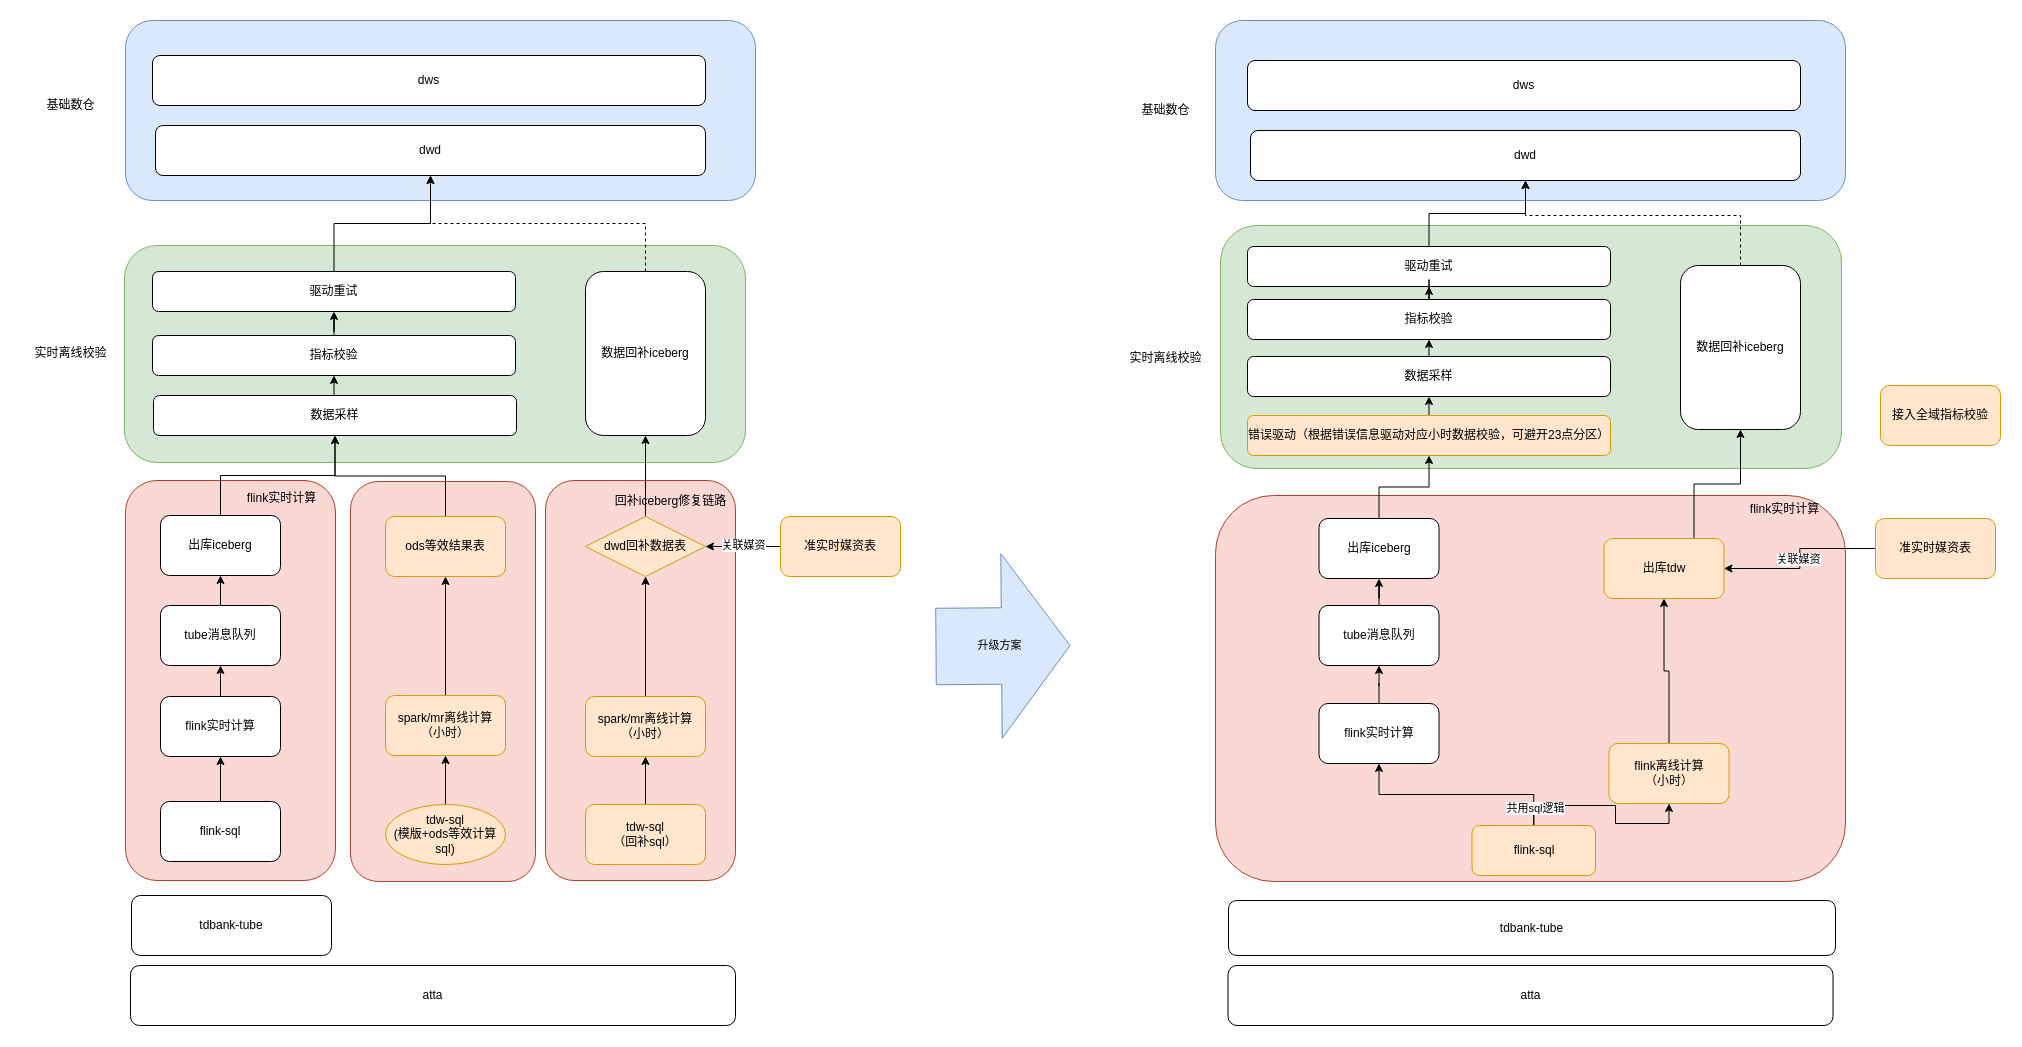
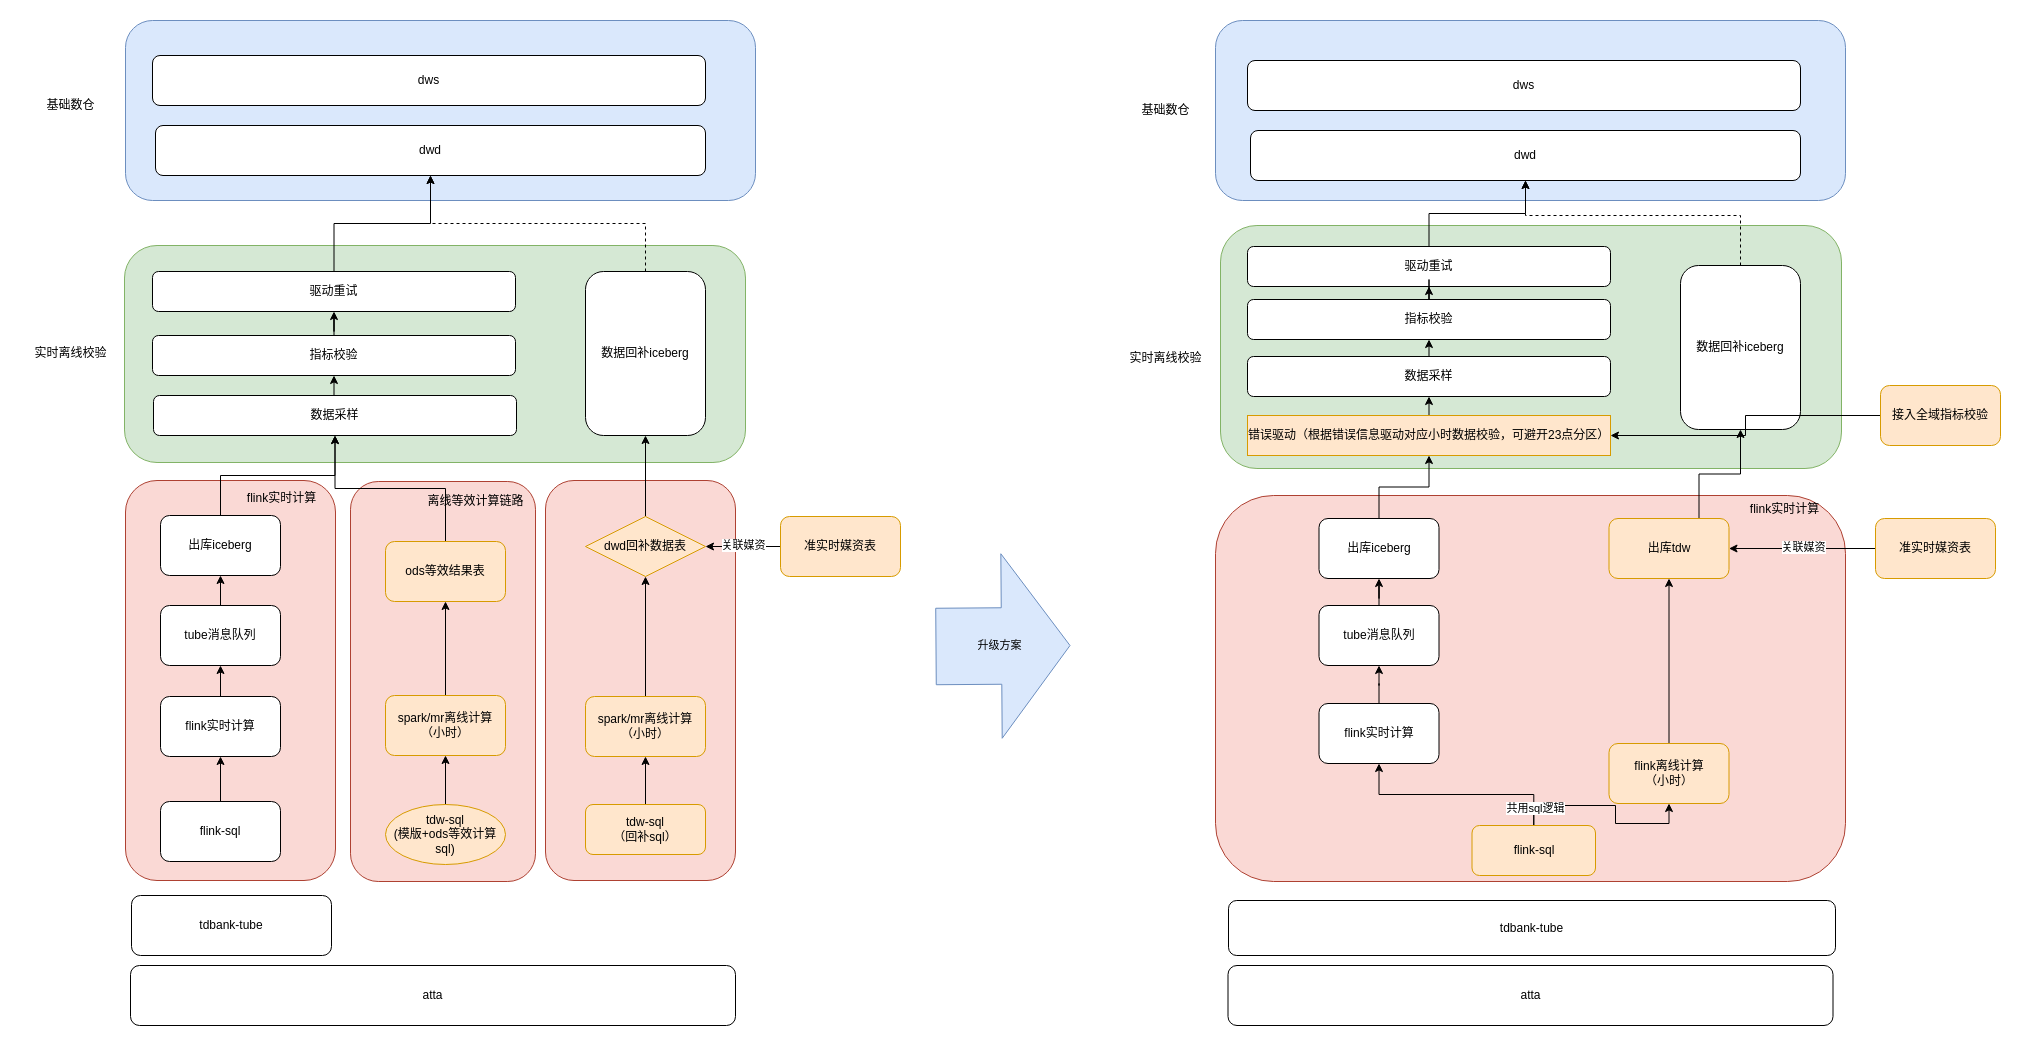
+ <mxCell id="86" value="" style="edgeStyle=orthogonalEdgeStyle;rounded=0;orthogonalLoop=1;jettySize=auto;html=1;" parent="1" source="87" target="66" edge="1"><mxGeometry relative="1" as="geometry" /></mxCell>
- <mxCell id="66" value="错误驱动（根据错误信息驱动对应小时数据校验，可避开23点分区）" style="rounded=1;whiteSpace=wrap;html=1;fillColor=#ffe6cc;strokeColor=#d79b00;" parent="1" vertex="1"><mxGeometry x="1247" y="415" width="363" height="40" as="geometry" /></mxCell>
+ <mxCell id="66" value="错误驱动（根据错误信息驱动对应小时数据校验，可避开23点分区）" style="whiteSpace=wrap;html=1;fillColor=#ffe6cc;strokeColor=#d79b00;rounded=0;" parent="1" vertex="1"><mxGeometry x="1247" y="415" width="363" height="40" as="geometry" /></mxCell>
+ <mxCell id="38" value="离线等效计算链路" style="text;html=1;align=center;verticalAlign=middle;resizable=0;points=[];autosize=1;strokeColor=none;fillColor=none;" parent="1" vertex="1"><mxGeometry x="415" y="486" width="120" height="30" as="geometry" /></mxCell>
- <mxCell id="56" value="回补iceberg修复链路" style="text;html=1;align=center;verticalAlign=middle;resizable=0;points=[];autosize=1;strokeColor=none;fillColor=none;" parent="1" vertex="1"><mxGeometry x="605" y="486" width="130" height="30" as="geometry" /></mxCell>
- <mxCell id="42" value="ods等效结果表" style="rounded=1;whiteSpace=wrap;html=1;fillColor=#ffe6cc;strokeColor=#d79b00;" parent="1" vertex="1"><mxGeometry x="385" y="516" width="120" height="60" as="geometry" /></mxCell>
+ <mxCell id="42" value="ods等效结果表" style="rounded=1;whiteSpace=wrap;html=1;fillColor=#ffe6cc;strokeColor=#d79b00;" parent="1" vertex="1"><mxGeometry x="385" y="541" width="120" height="60" as="geometry" /></mxCell>
- <mxCell id="21" value="出库tdw" style="rounded=1;whiteSpace=wrap;html=1;fillColor=#ffe6cc;strokeColor=#d79b00;" parent="1" vertex="1"><mxGeometry x="1603.5" y="538" width="120" height="60" as="geometry" /></mxCell>
+ <mxCell id="21" value="出库tdw" style="rounded=1;whiteSpace=wrap;html=1;fillColor=#ffe6cc;strokeColor=#d79b00;" parent="1" vertex="1"><mxGeometry x="1608.5" y="518" width="120" height="60" as="geometry" /></mxCell>
- <mxCell id="58" value="tdw-sql&lt;br&gt;（回补sql）" style="rounded=1;whiteSpace=wrap;html=1;fillColor=#ffe6cc;strokeColor=#d79b00;" parent="1" vertex="1"><mxGeometry x="585" y="804" width="120" height="60" as="geometry" /></mxCell>
+ <mxCell id="58" value="tdw-sql&lt;br&gt;（回补sql）" style="rounded=1;whiteSpace=wrap;html=1;fillColor=#ffe6cc;strokeColor=#d79b00;" parent="1" vertex="1"><mxGeometry x="585" y="804" width="120" height="50" as="geometry" /></mxCell>
